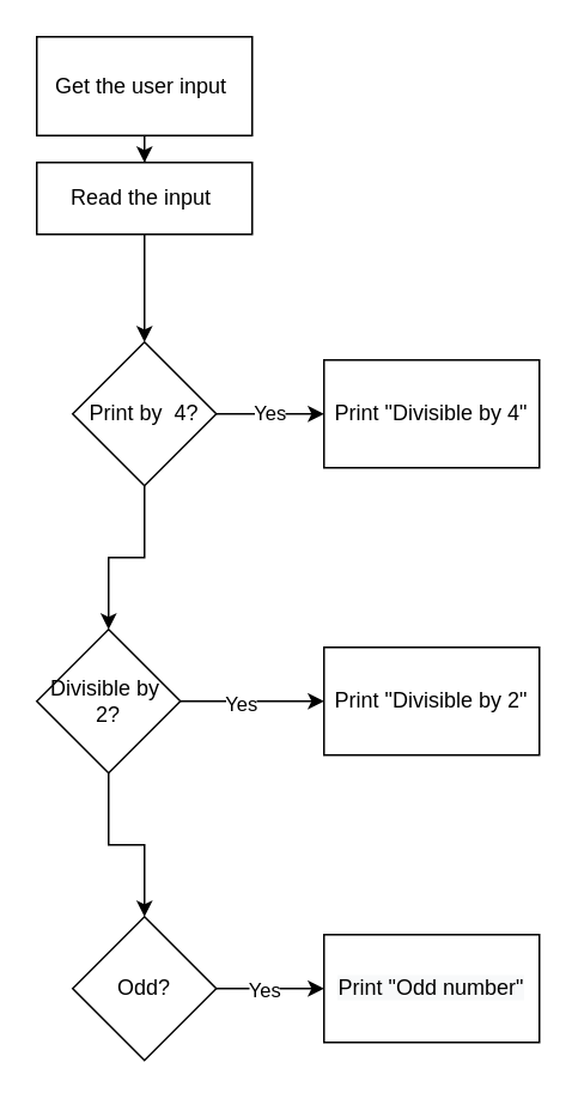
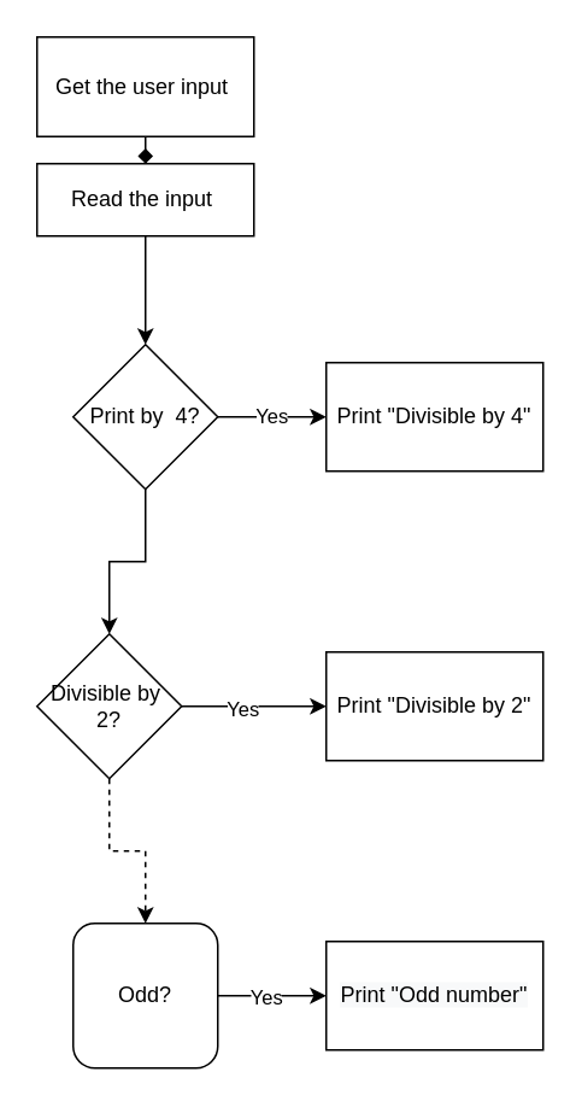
- <mxCell id="2" value="" style="edgeStyle=orthogonalEdgeStyle;rounded=0;orthogonalLoop=1;jettySize=auto;html=1;" edge="1" parent="1" source="3" target="5"><mxGeometry relative="1" as="geometry" /></mxCell>
+ <mxCell id="2" value="" style="edgeStyle=orthogonalEdgeStyle;rounded=0;orthogonalLoop=1;jettySize=auto;html=1;endArrow=diamond;" edge="1" parent="1" source="3" target="5"><mxGeometry relative="1" as="geometry" /></mxCell>
- <mxCell id="12" value="" style="edgeStyle=orthogonalEdgeStyle;rounded=0;orthogonalLoop=1;jettySize=auto;html=1;" edge="1" parent="1" source="13" target="17"><mxGeometry relative="1" as="geometry" /></mxCell>
+ <mxCell id="12" value="" style="edgeStyle=orthogonalEdgeStyle;rounded=0;orthogonalLoop=1;jettySize=auto;html=1;dashed=1;" edge="1" parent="1" source="13" target="17"><mxGeometry relative="1" as="geometry" /></mxCell>
- <mxCell id="17" value="Odd?" style="rhombus;whiteSpace=wrap;html=1;rounded=0;" vertex="1" parent="1"><mxGeometry x="40" y="510" width="80" height="80" as="geometry" /></mxCell>
+ <mxCell id="17" value="Odd?" style="whiteSpace=wrap;html=1;rounded=1;" vertex="1" parent="1"><mxGeometry x="40" y="510" width="80" height="80" as="geometry" /></mxCell>
